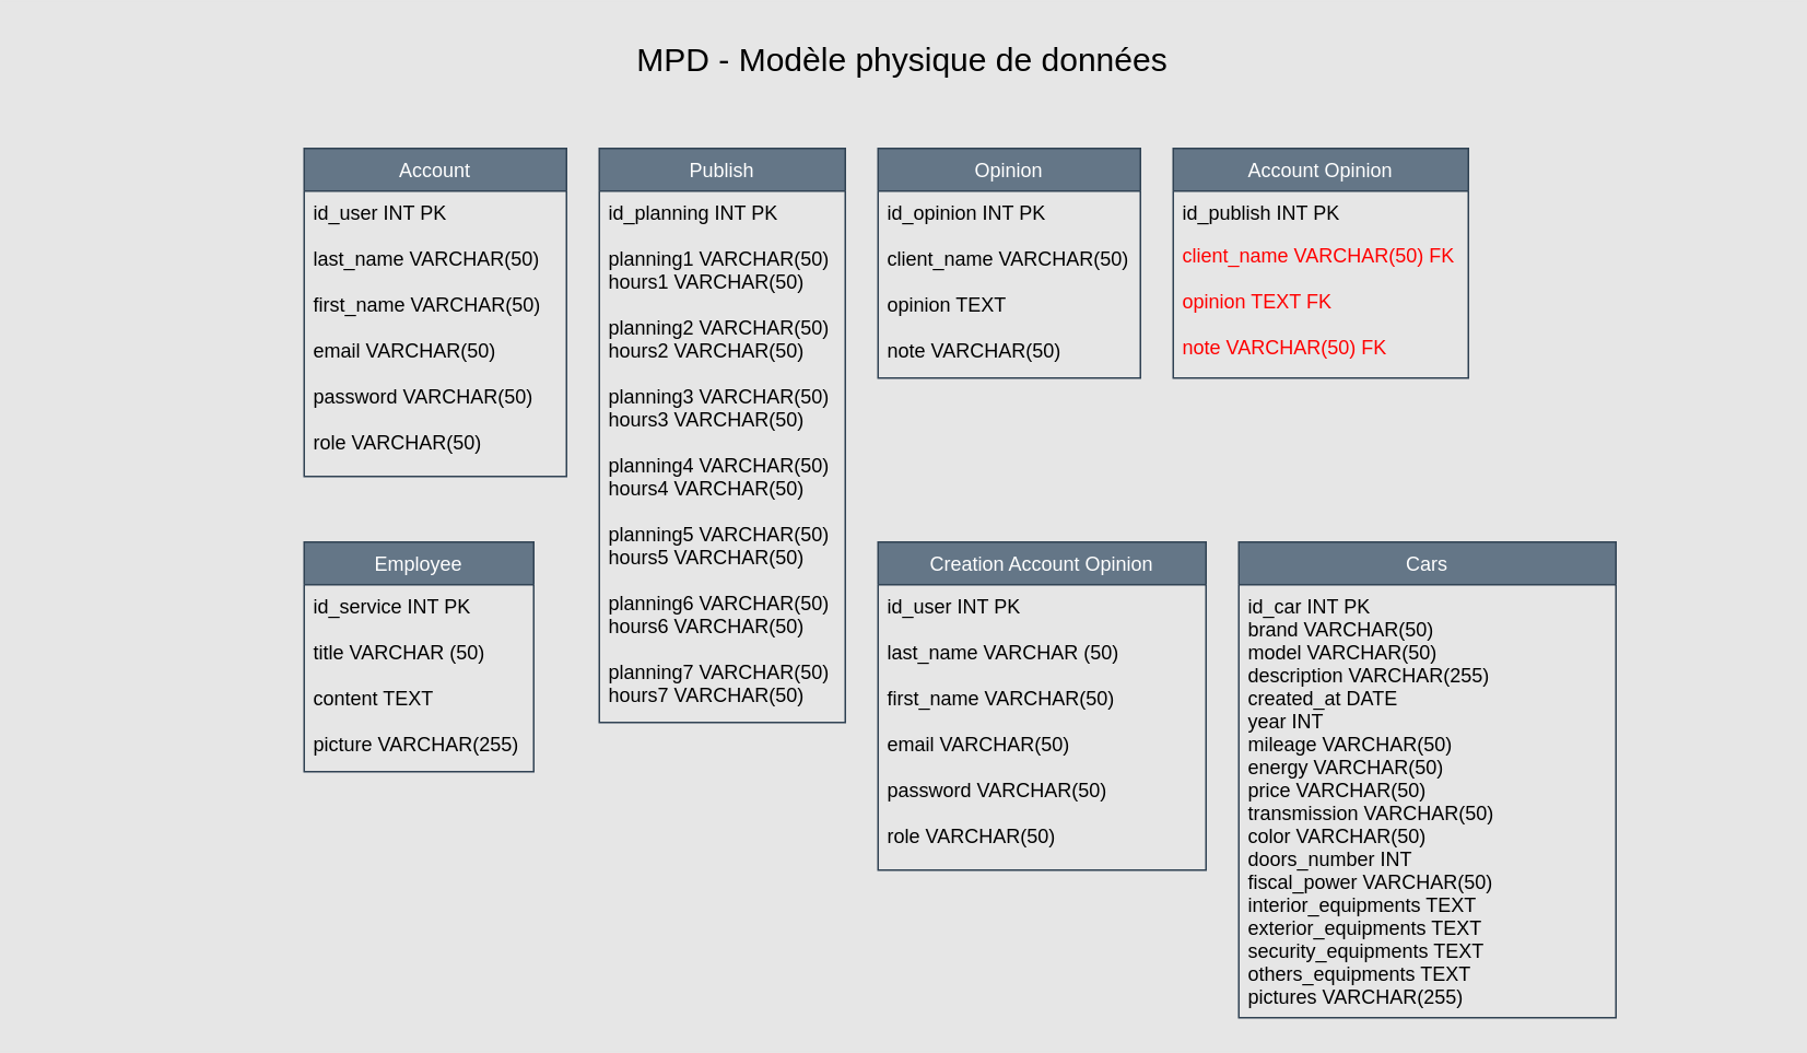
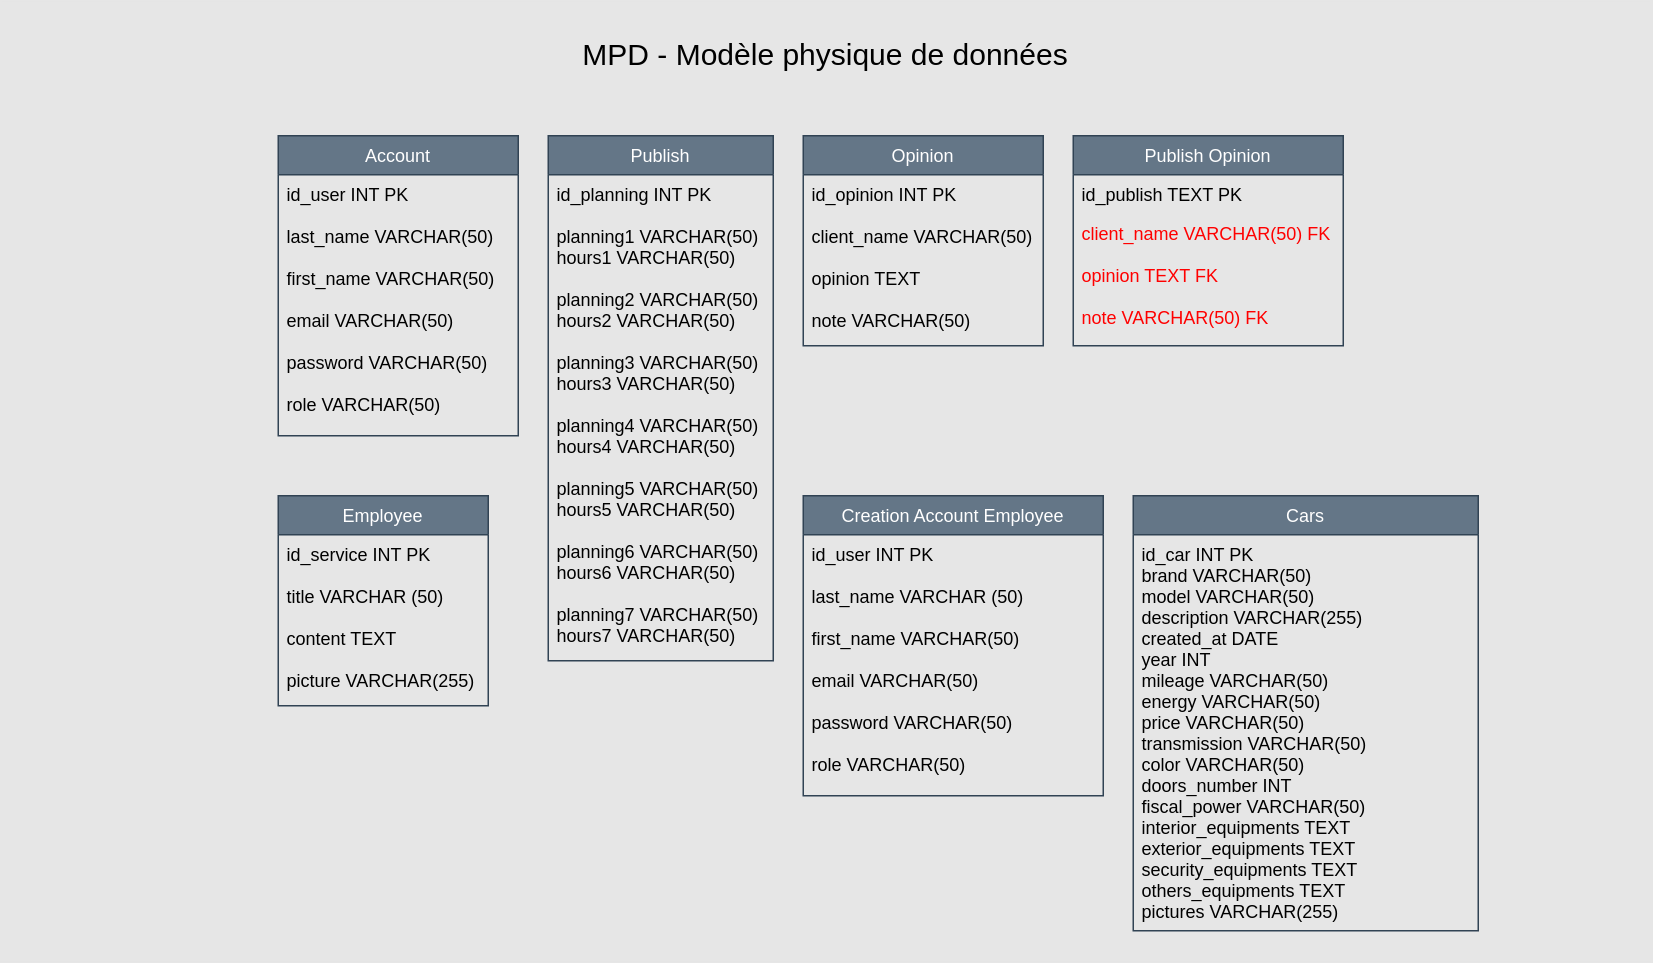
- <mxCell id="11" value="Account Opinion" style="swimlane;fontStyle=0;childLayout=stackLayout;horizontal=1;startSize=26;fillColor=#647687;horizontalStack=0;resizeParent=1;resizeParentMax=0;resizeLast=0;collapsible=1;marginBottom=0;fontColor=#ffffff;strokeColor=#314354;" parent="1" vertex="1"><mxGeometry x="715" y="90" width="180" height="140" as="geometry" /></mxCell>
+ <mxCell id="11" value="Publish Opinion" style="swimlane;fontStyle=0;childLayout=stackLayout;horizontal=1;startSize=26;fillColor=#647687;horizontalStack=0;resizeParent=1;resizeParentMax=0;resizeLast=0;collapsible=1;marginBottom=0;fontColor=#ffffff;strokeColor=#314354;" parent="1" vertex="1"><mxGeometry x="715" y="90" width="180" height="140" as="geometry" /></mxCell>
- <mxCell id="12" value="id_publish INT PK" style="text;strokeColor=none;fillColor=none;align=left;verticalAlign=top;spacingLeft=4;spacingRight=4;overflow=hidden;rotatable=0;points=[[0,0.5],[1,0.5]];portConstraint=eastwest;fontColor=#000000;" parent="11" vertex="1"><mxGeometry y="26" width="180" height="26" as="geometry" /></mxCell>
+ <mxCell id="12" value="id_publish TEXT PK" style="text;strokeColor=none;fillColor=none;align=left;verticalAlign=top;spacingLeft=4;spacingRight=4;overflow=hidden;rotatable=0;points=[[0,0.5],[1,0.5]];portConstraint=eastwest;fontColor=#000000;" parent="11" vertex="1"><mxGeometry y="26" width="180" height="26" as="geometry" /></mxCell>
- <mxCell id="4" value="Creation Account Opinion" style="swimlane;fontStyle=0;childLayout=stackLayout;horizontal=1;startSize=26;fillColor=#647687;horizontalStack=0;resizeParent=1;resizeParentMax=0;resizeLast=0;collapsible=1;marginBottom=0;fontColor=#ffffff;strokeColor=#314354;" parent="1" vertex="1"><mxGeometry x="535" y="330" width="200" height="200" as="geometry" /></mxCell>
+ <mxCell id="4" value="Creation Account Employee" style="swimlane;fontStyle=0;childLayout=stackLayout;horizontal=1;startSize=26;fillColor=#647687;horizontalStack=0;resizeParent=1;resizeParentMax=0;resizeLast=0;collapsible=1;marginBottom=0;fontColor=#ffffff;strokeColor=#314354;" parent="1" vertex="1"><mxGeometry x="535" y="330" width="200" height="200" as="geometry" /></mxCell>
